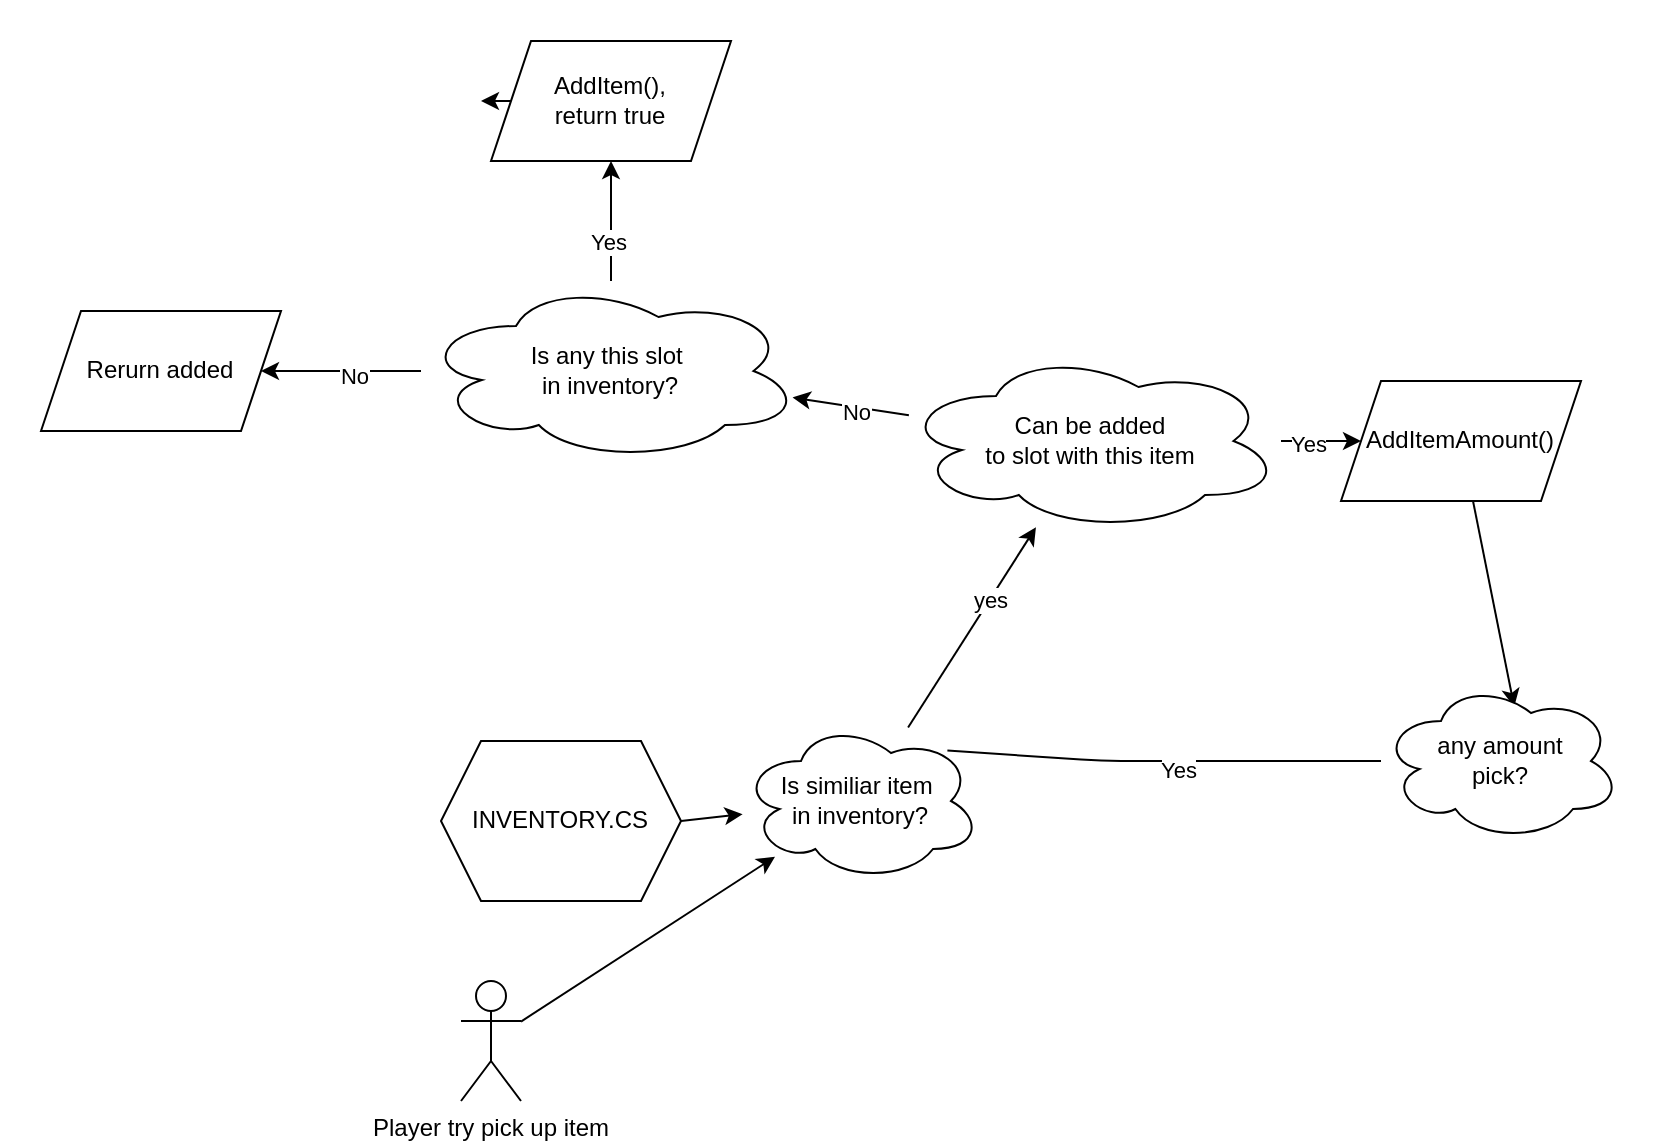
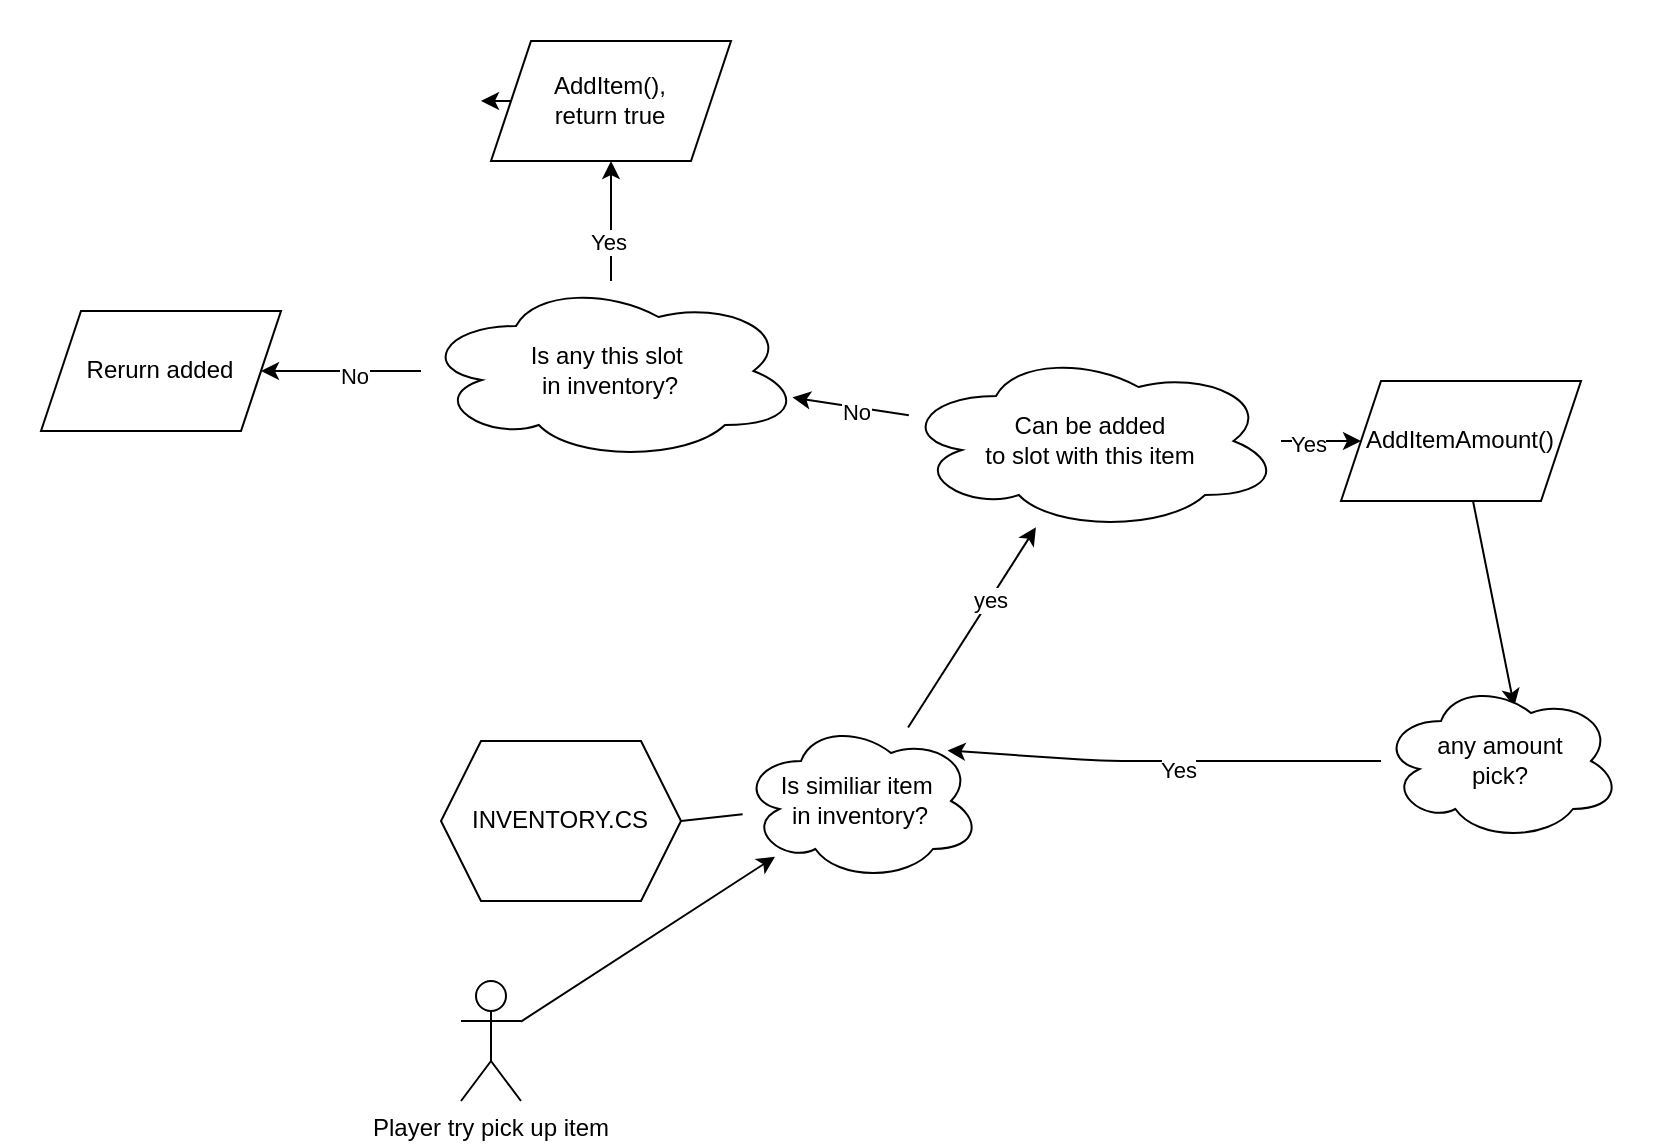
- <mxCell id="16" style="edgeStyle=none;html=1;entryX=0.86;entryY=0.184;entryDx=0;entryDy=0;entryPerimeter=0;endArrow=none;" parent="1" source="18" target="5" edge="1"><mxGeometry relative="1" as="geometry"><mxPoint x="890" y="230" as="targetPoint" /><Array as="points"><mxPoint x="550" y="380" /></Array></mxGeometry></mxCell>
+ <mxCell id="16" style="edgeStyle=none;html=1;entryX=0.86;entryY=0.184;entryDx=0;entryDy=0;entryPerimeter=0;" parent="1" source="18" target="5" edge="1"><mxGeometry relative="1" as="geometry"><mxPoint x="890" y="230" as="targetPoint" /><Array as="points"><mxPoint x="550" y="380" /></Array></mxGeometry></mxCell>
- <mxCell id="2" style="edgeStyle=none;html=1;exitX=1;exitY=0.5;exitDx=0;exitDy=0;" parent="1" source="13" target="5" edge="1"><mxGeometry relative="1" as="geometry"><mxPoint x="340" y="410" as="sourcePoint" /></mxGeometry></mxCell>
+ <mxCell id="2" style="edgeStyle=none;html=1;exitX=1;exitY=0.5;exitDx=0;exitDy=0;endArrow=none;" parent="1" source="13" target="5" edge="1"><mxGeometry relative="1" as="geometry"><mxPoint x="340" y="410" as="sourcePoint" /></mxGeometry></mxCell>
